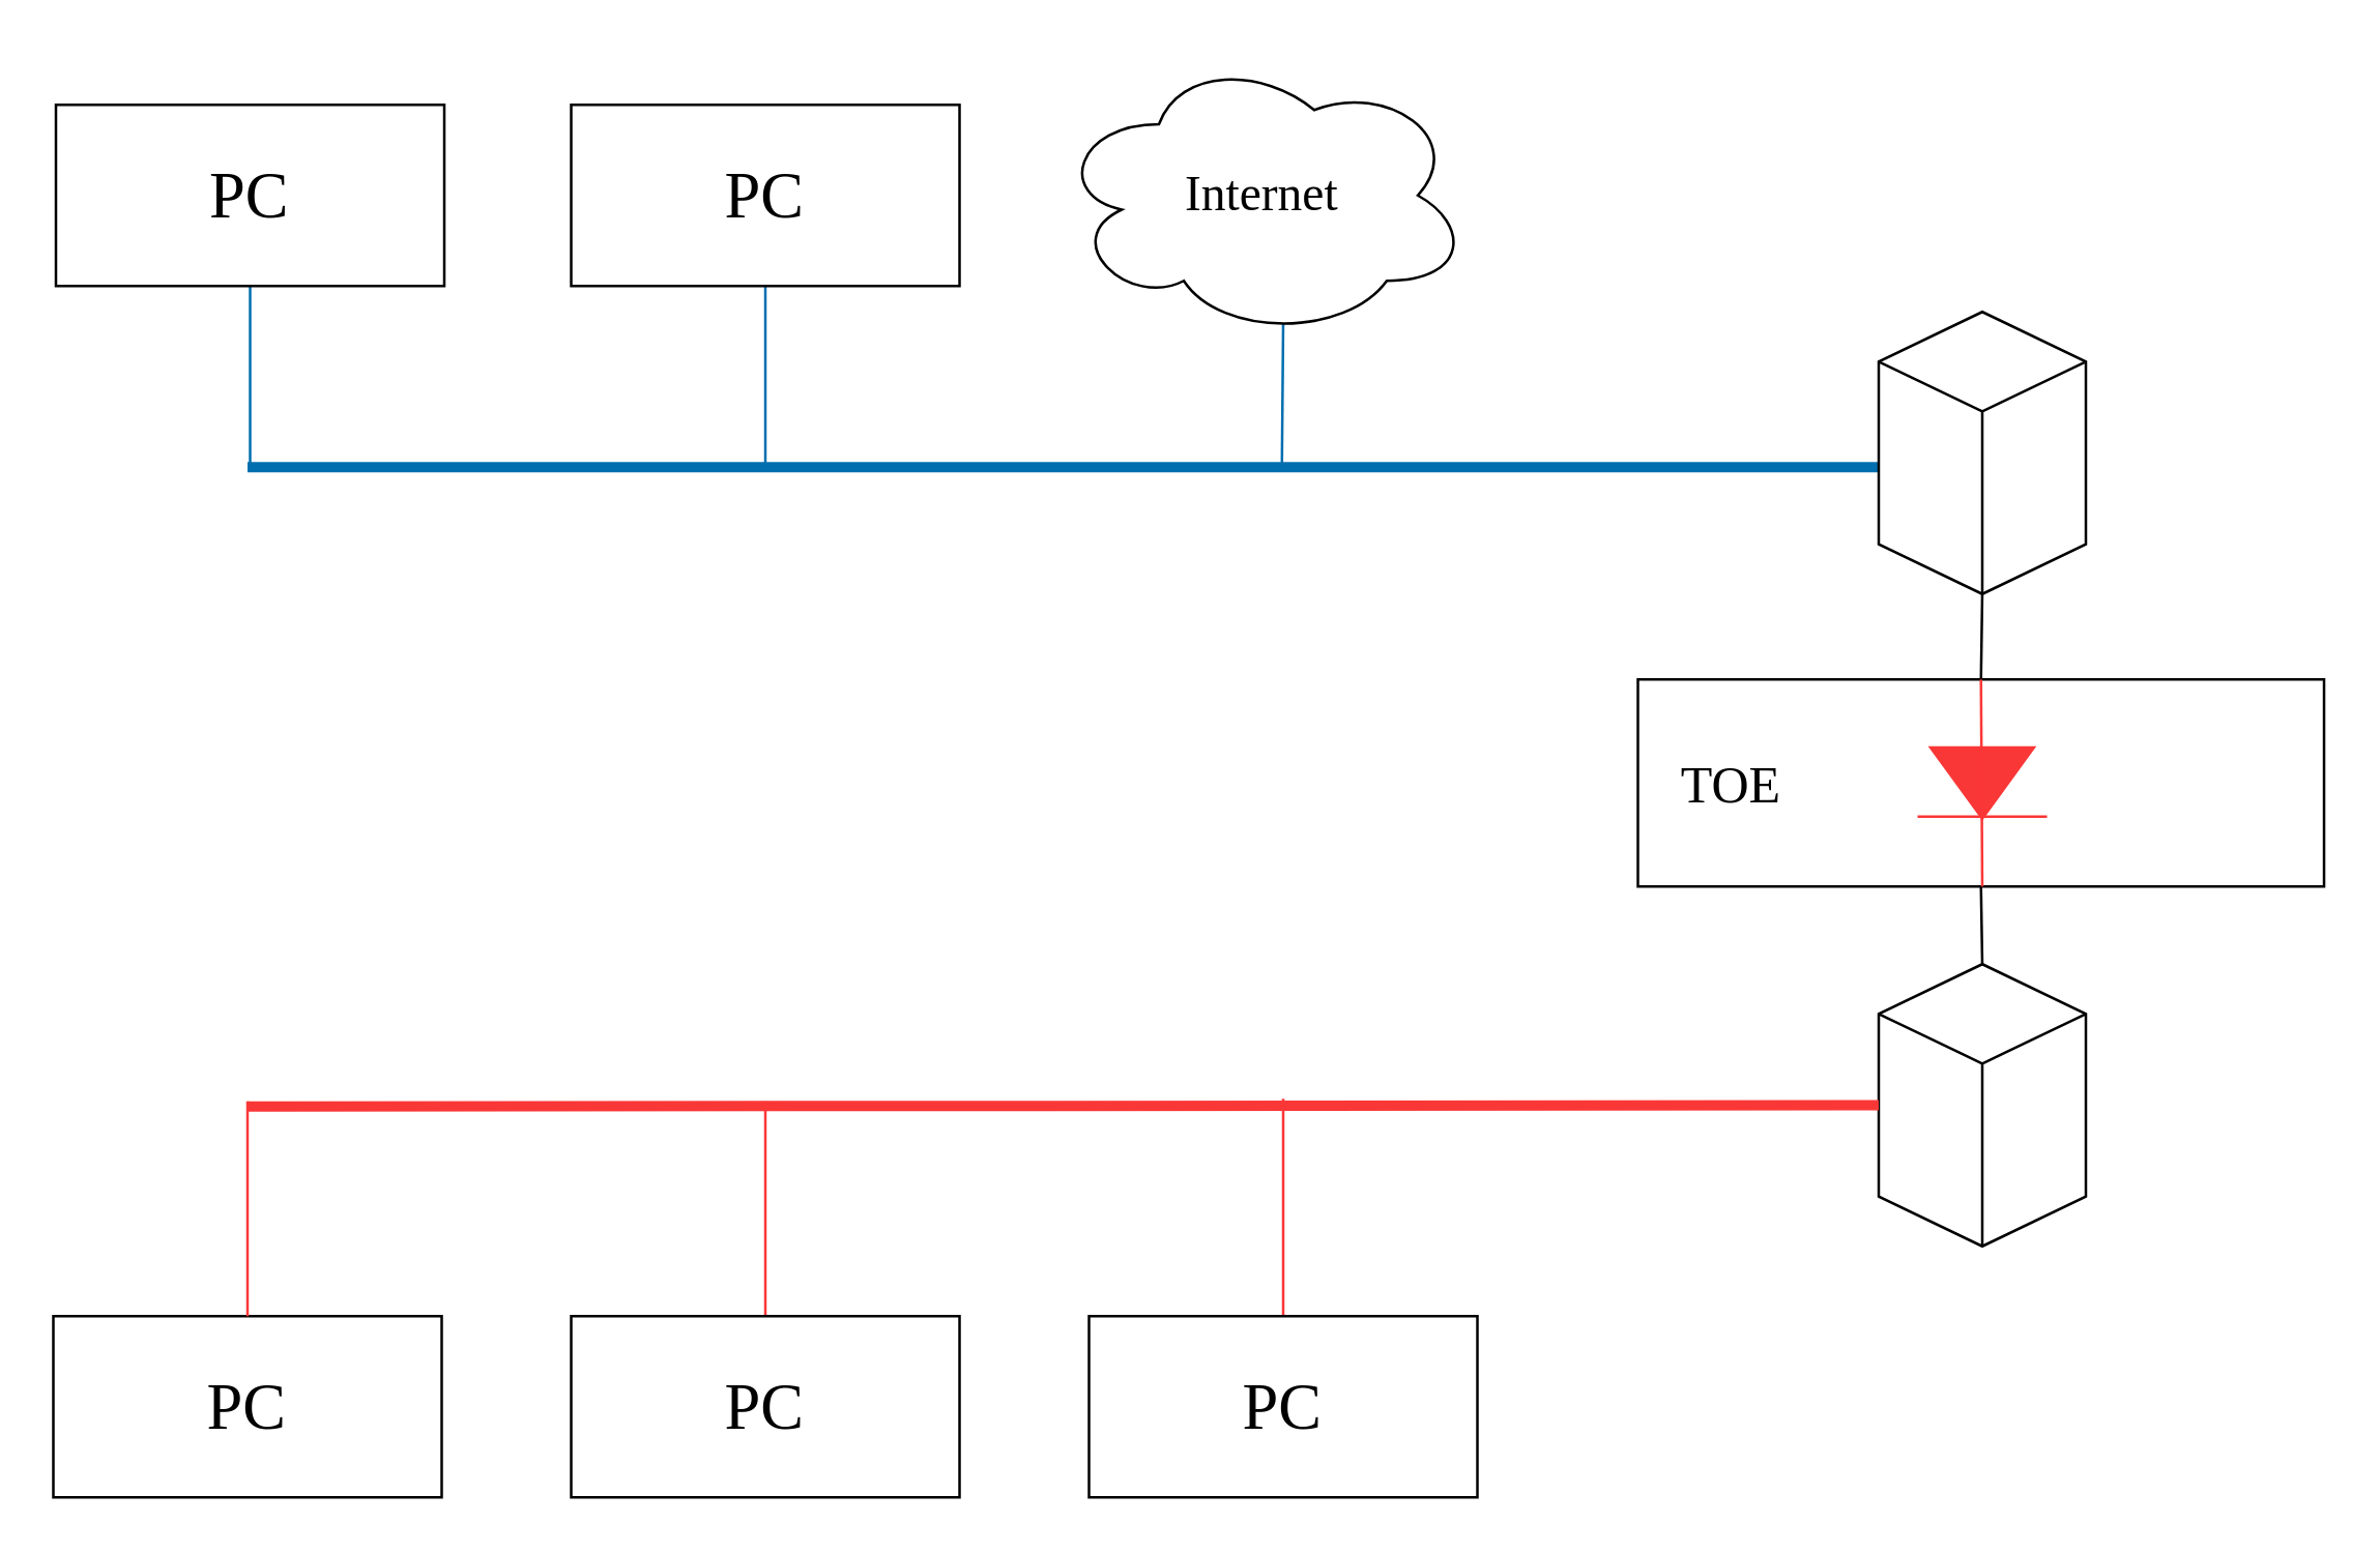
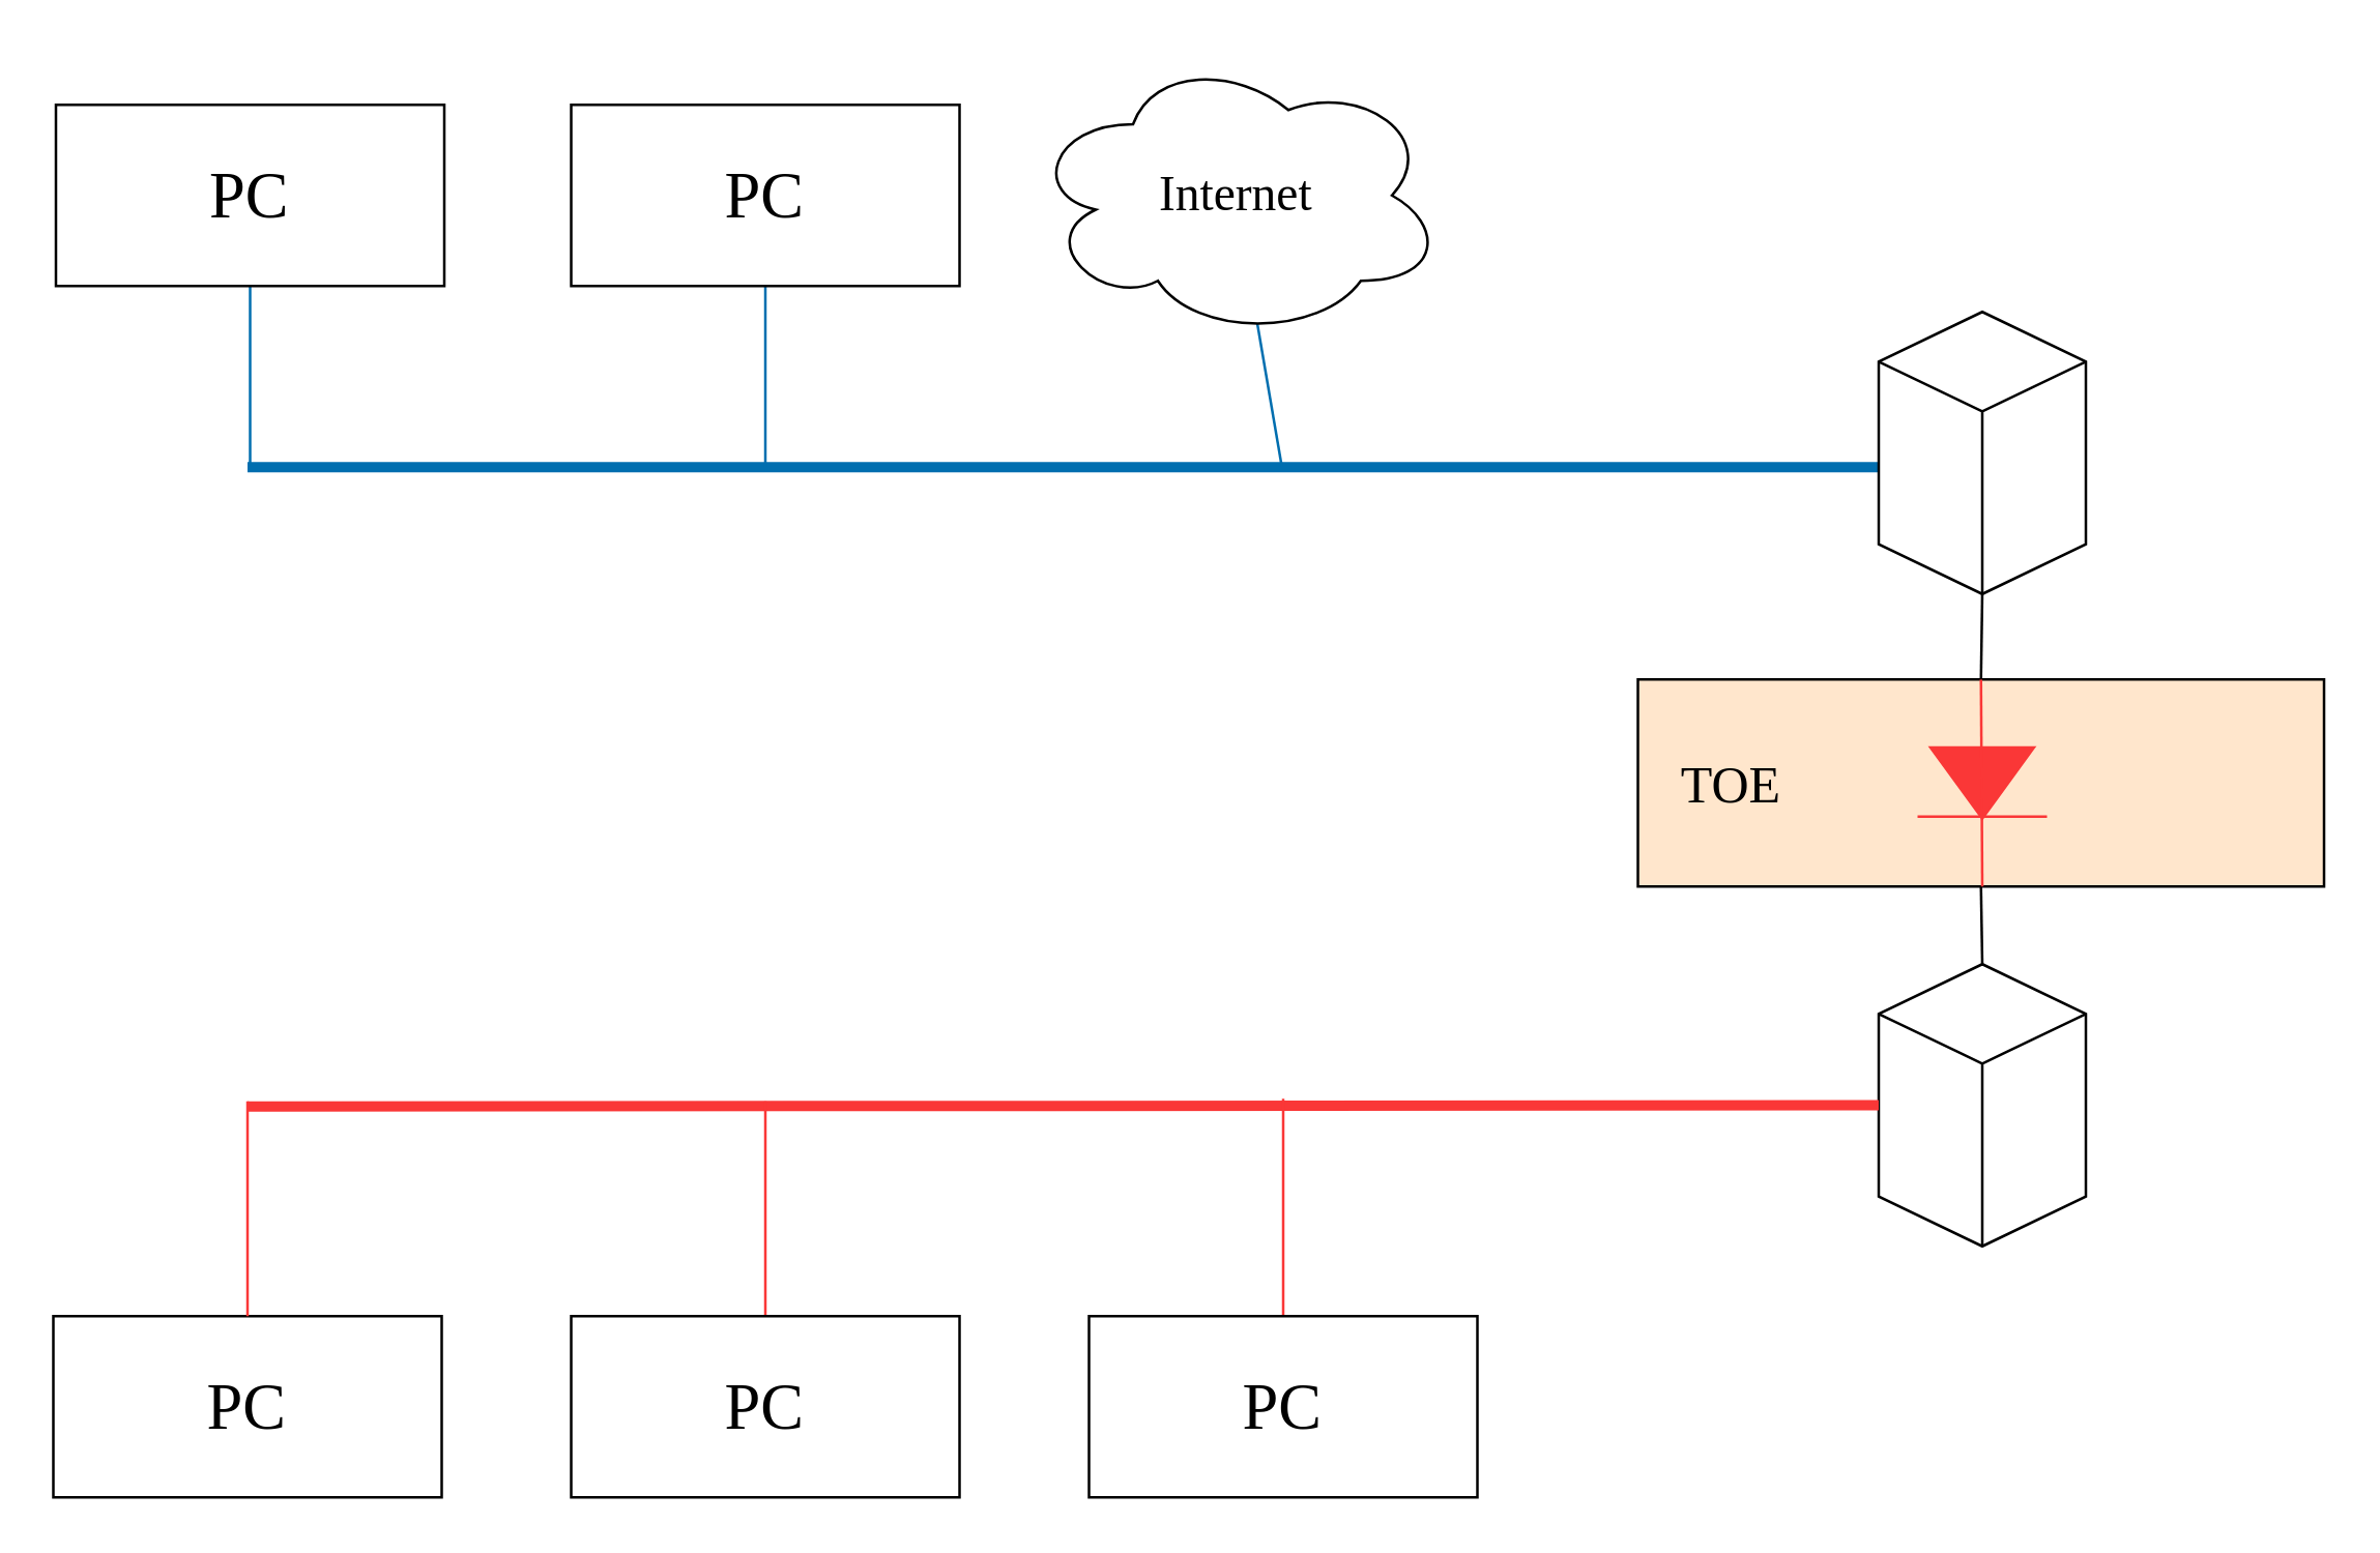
- <mxCell id="6" value="&lt;font style=&quot;font-size: 19px;&quot; face=&quot;Verdana&quot;&gt;Internet&lt;/font&gt;" style="ellipse;shape=cloud;whiteSpace=wrap;html=1;fillColor=default;fontColor=default;" parent="1" vertex="1"><mxGeometry x="407" y="20" width="160" height="110" as="geometry" /></mxCell>
+ <mxCell id="6" value="&lt;font style=&quot;font-size: 19px;&quot; face=&quot;Verdana&quot;&gt;Internet&lt;/font&gt;" style="ellipse;shape=cloud;whiteSpace=wrap;html=1;fillColor=default;fontColor=default;" parent="1" vertex="1"><mxGeometry x="397" y="20" width="160" height="110" as="geometry" /></mxCell>
- <mxCell id="8" value="&lt;font style=&quot;font-size: 20px;&quot;&gt;&lt;font style=&quot;font-size: 20px;&quot; face=&quot;Verdana&quot;&gt;&amp;nbsp; &amp;nbsp;&lt;/font&gt;&lt;span style=&quot;font-family: Verdana; background-color: initial;&quot;&gt;&lt;font style=&quot;font-size: 20px;&quot;&gt;TOE&lt;/font&gt;&lt;/span&gt;&lt;/font&gt;" style="rounded=0;whiteSpace=wrap;html=1;align=left;" parent="1" vertex="1"><mxGeometry x="632" y="262" width="265" height="80" as="geometry" /></mxCell>
+ <mxCell id="8" value="&lt;font style=&quot;font-size: 20px;&quot;&gt;&lt;font style=&quot;font-size: 20px;&quot; face=&quot;Verdana&quot;&gt;&amp;nbsp; &amp;nbsp;&lt;/font&gt;&lt;span style=&quot;font-family: Verdana; background-color: initial;&quot;&gt;&lt;font style=&quot;font-size: 20px;&quot;&gt;TOE&lt;/font&gt;&lt;/span&gt;&lt;/font&gt;" style="rounded=0;whiteSpace=wrap;html=1;align=left;fillColor=#ffe6cc;" parent="1" vertex="1"><mxGeometry x="632" y="262" width="265" height="80" as="geometry" /></mxCell>
